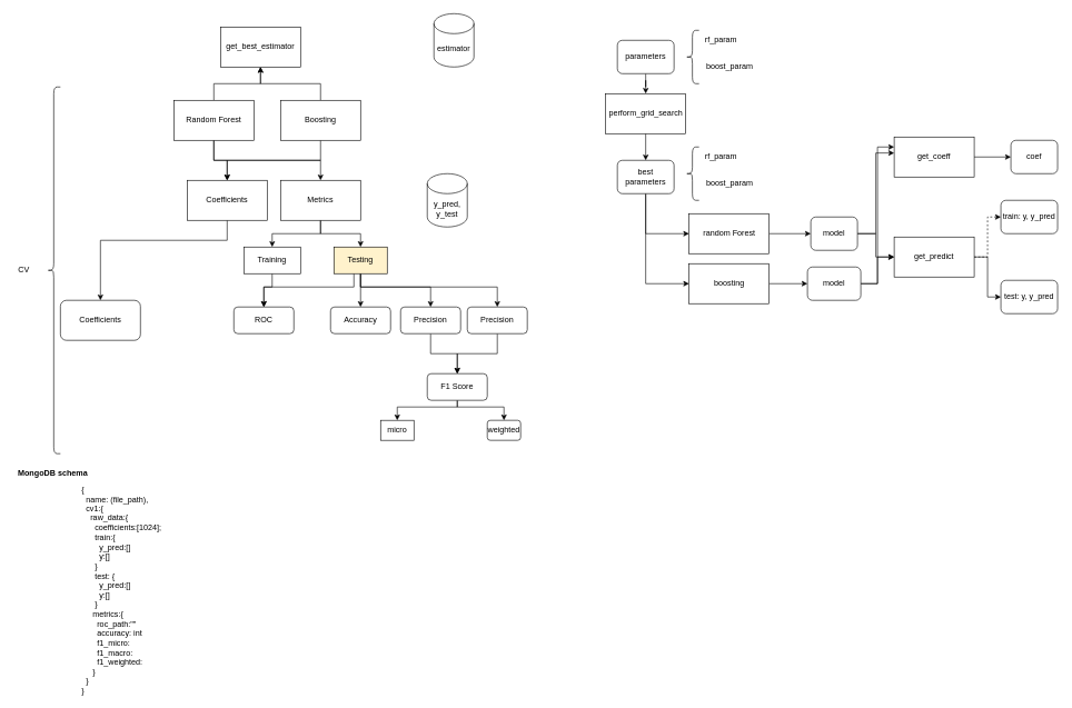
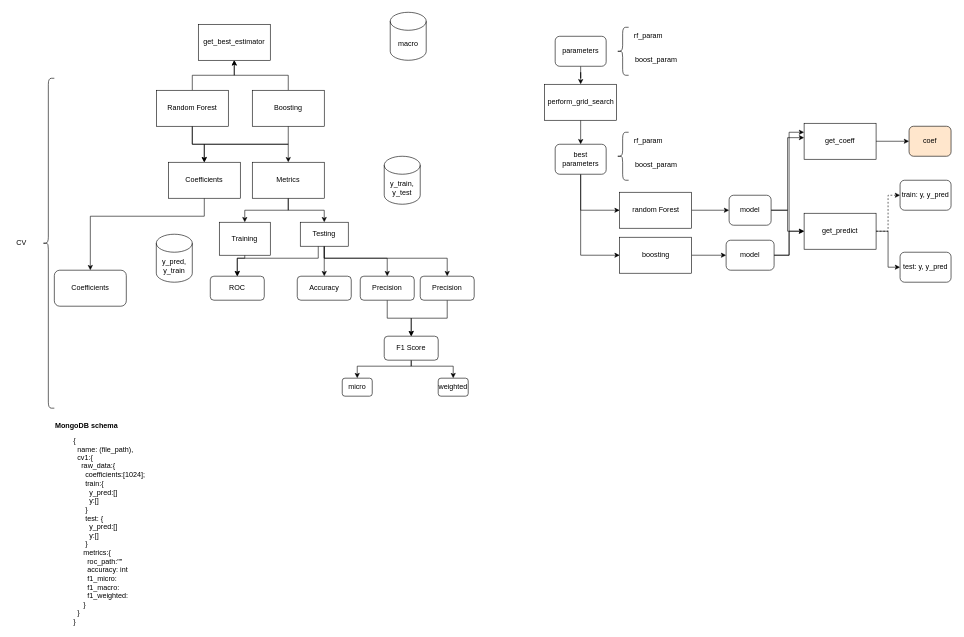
- <mxCell id="36" value="estimator" style="shape=cylinder3;whiteSpace=wrap;html=1;boundedLbl=1;backgroundOutline=1;size=15;" vertex="1" parent="1"><mxGeometry x="650" y="20" width="60" height="80" as="geometry" /></mxCell>
+ <mxCell id="36" value="macro" style="shape=cylinder3;whiteSpace=wrap;html=1;boundedLbl=1;backgroundOutline=1;size=15;" vertex="1" parent="1"><mxGeometry x="650" y="20" width="60" height="80" as="geometry" /></mxCell>
- <mxCell id="71" value="coef" style="rounded=1;whiteSpace=wrap;html=1;" vertex="1" parent="1"><mxGeometry x="1515" y="210" width="70" height="50" as="geometry" /></mxCell>
+ <mxCell id="71" value="coef" style="rounded=1;whiteSpace=wrap;html=1;fillColor=#ffe6cc;" vertex="1" parent="1"><mxGeometry x="1515" y="210" width="70" height="50" as="geometry" /></mxCell>
- <mxCell id="37" value="y_pred,&lt;br&gt;y_test" style="shape=cylinder3;whiteSpace=wrap;html=1;boundedLbl=1;backgroundOutline=1;size=15;" vertex="1" parent="1"><mxGeometry x="640" y="260" width="60" height="80" as="geometry" /></mxCell>
+ <mxCell id="37" value="y_train,&lt;br&gt;y_test" style="shape=cylinder3;whiteSpace=wrap;html=1;boundedLbl=1;backgroundOutline=1;size=15;" vertex="1" parent="1"><mxGeometry x="640" y="260" width="60" height="80" as="geometry" /></mxCell>
- <mxCell id="16" value="Training" style="rounded=0;whiteSpace=wrap;html=1;" vertex="1" parent="1"><mxGeometry x="365" y="370" width="85" height="40" as="geometry" /></mxCell>
+ <mxCell id="16" value="Training" style="rounded=0;whiteSpace=wrap;html=1;" vertex="1" parent="1"><mxGeometry x="365" y="370" width="85" height="55" as="geometry" /></mxCell>
- <mxCell id="21" value="Testing" style="rounded=0;whiteSpace=wrap;html=1;fillColor=#fff2cc;" vertex="1" parent="1"><mxGeometry x="500" y="370" width="80" height="40" as="geometry" /></mxCell>
+ <mxCell id="21" value="Testing" style="rounded=0;whiteSpace=wrap;html=1;" vertex="1" parent="1"><mxGeometry x="500" y="370" width="80" height="40" as="geometry" /></mxCell>
+ <mxCell id="38" value="y_pred,&lt;br&gt;y_train" style="shape=cylinder3;whiteSpace=wrap;html=1;boundedLbl=1;backgroundOutline=1;size=15;" vertex="1" parent="1"><mxGeometry x="260" y="390" width="60" height="80" as="geometry" /></mxCell>
- <mxCell id="32" value="micro" style="whiteSpace=wrap;html=1;rounded=0;" vertex="1" parent="1"><mxGeometry x="570" y="630" width="50" height="30" as="geometry" /></mxCell>
+ <mxCell id="32" value="micro" style="rounded=1;whiteSpace=wrap;html=1;" vertex="1" parent="1"><mxGeometry x="570" y="630" width="50" height="30" as="geometry" /></mxCell>
- <mxCell id="39" value="&lt;b&gt;MongoDB schema&amp;nbsp;&lt;/b&gt;" style="text;html=1;align=center;verticalAlign=middle;resizable=0;points=[];autosize=1;" vertex="1" parent="1"><mxGeometry x="20" y="700" width="120" height="20" as="geometry" /></mxCell>
+ <mxCell id="39" value="&lt;b&gt;MongoDB schema&amp;nbsp;&lt;/b&gt;" style="text;html=1;align=center;verticalAlign=middle;resizable=0;points=[];autosize=1;" vertex="1" parent="1"><mxGeometry x="85" y="700" width="120" height="20" as="geometry" /></mxCell>
